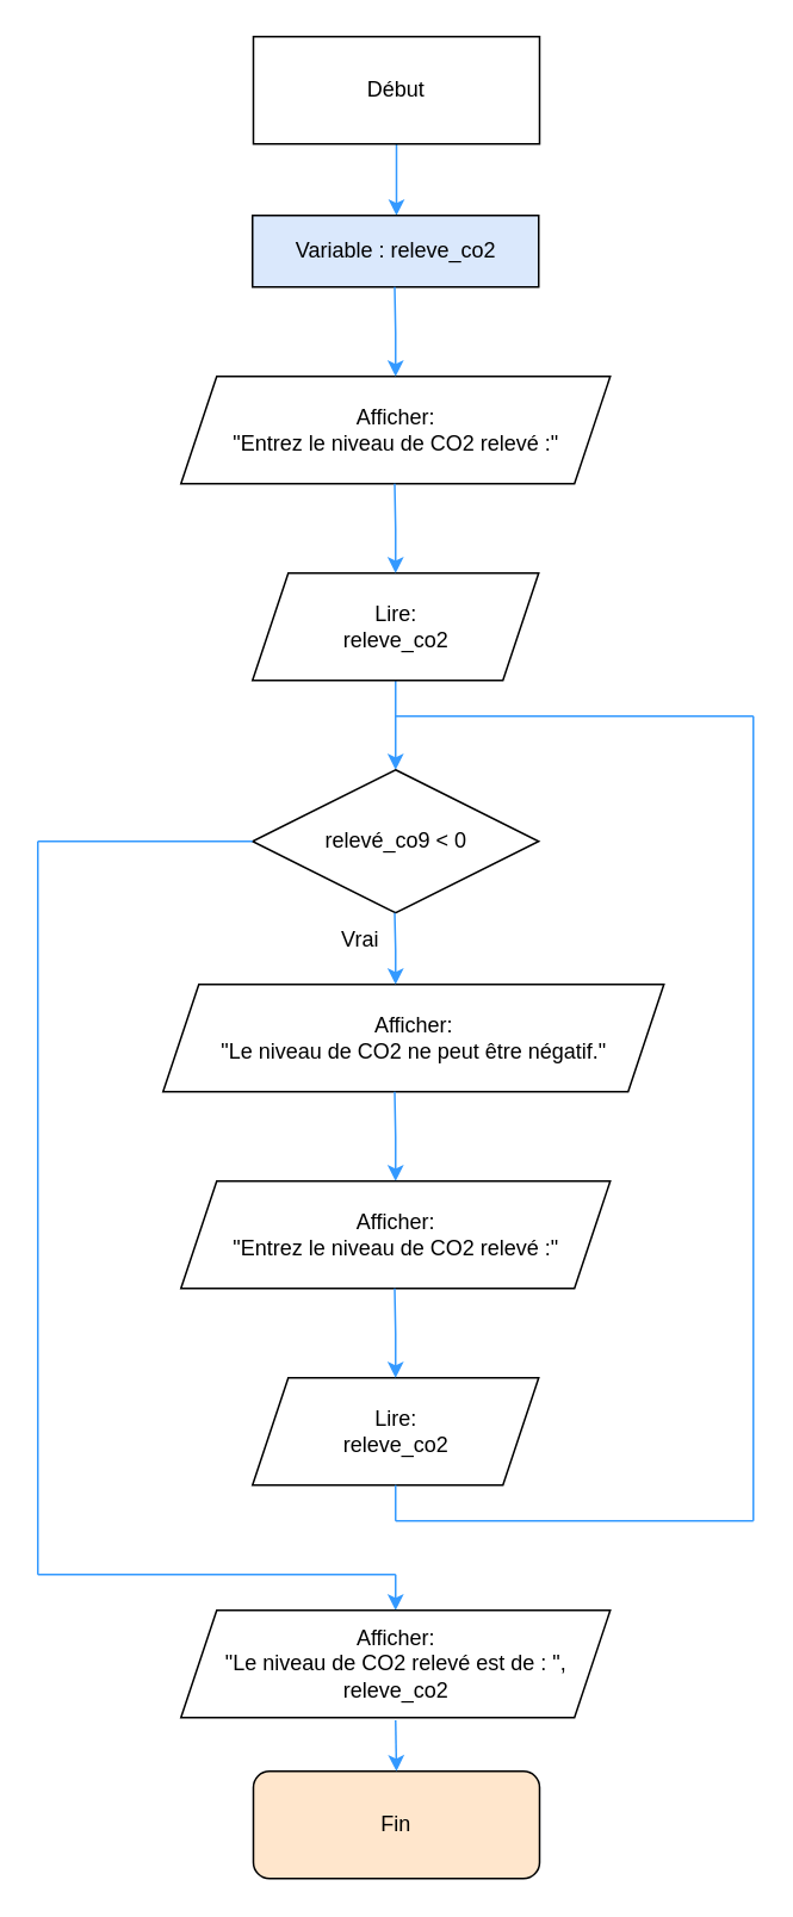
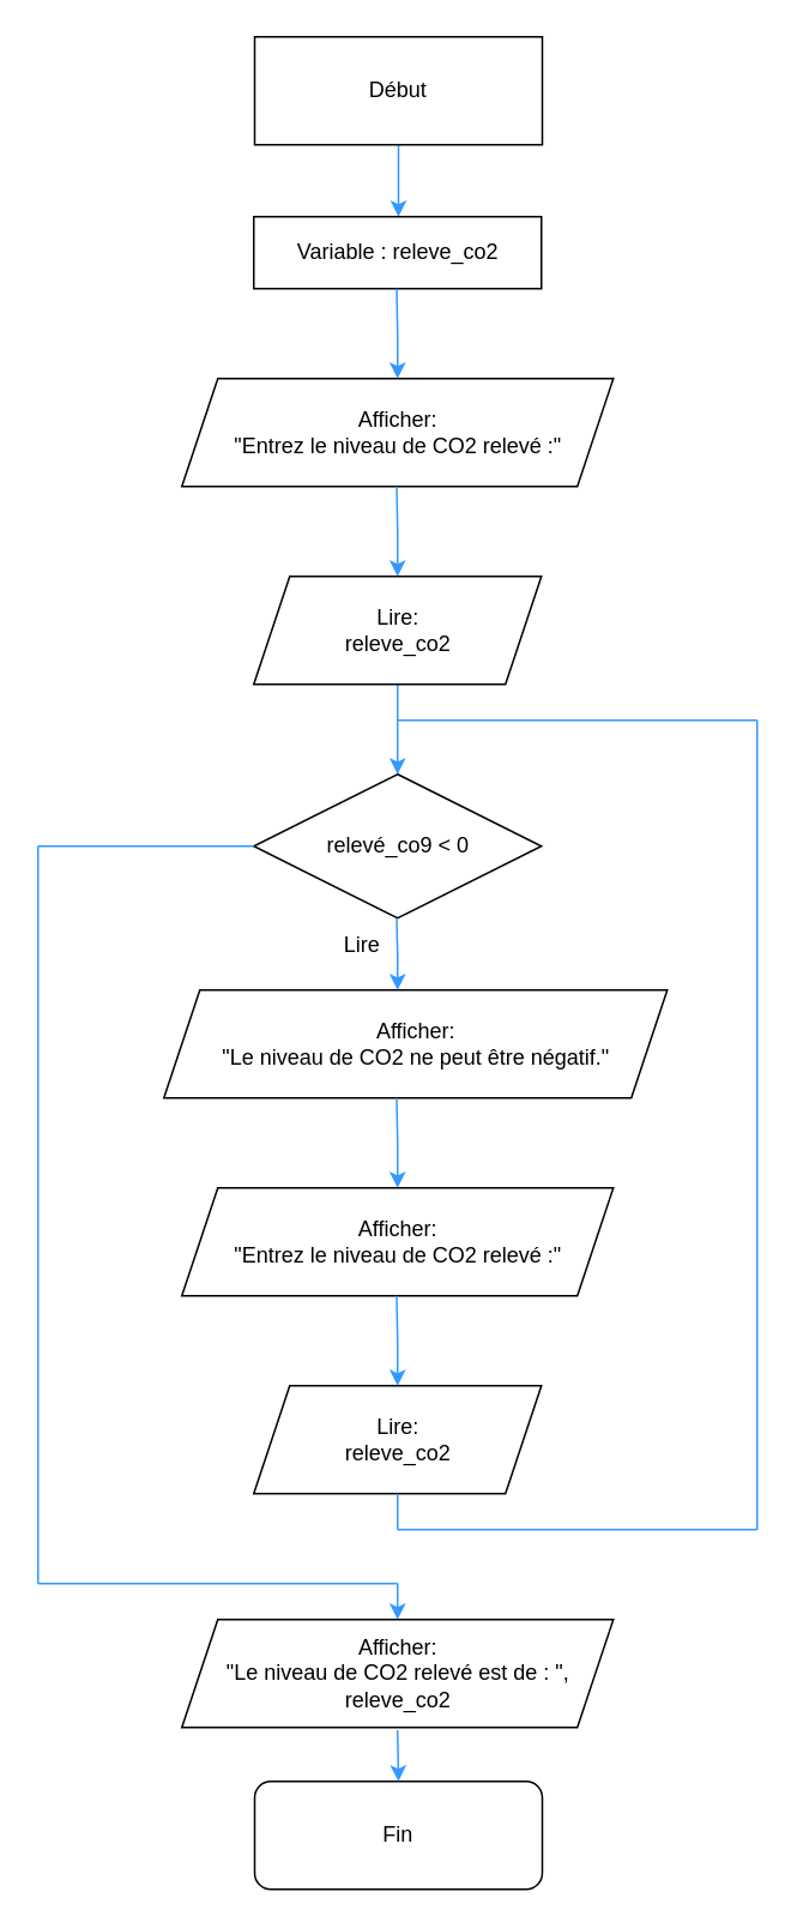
- <mxCell id="4" value="Variable : releve_co2" style="rounded=0;whiteSpace=wrap;html=1;fillColor=#dae8fc;" parent="1" vertex="1"><mxGeometry x="140.5" y="120" width="160" height="40" as="geometry" /></mxCell>
+ <mxCell id="4" value="Variable : releve_co2" style="rounded=0;whiteSpace=wrap;html=1;" parent="1" vertex="1"><mxGeometry x="140.5" y="120" width="160" height="40" as="geometry" /></mxCell>
- <mxCell id="21" value="Vrai" style="text;html=1;align=center;verticalAlign=middle;whiteSpace=wrap;rounded=0;" vertex="1" parent="1"><mxGeometry x="170.5" y="510" width="60" height="30" as="geometry" /></mxCell>
+ <mxCell id="21" value="Lire" style="text;html=1;align=center;verticalAlign=middle;whiteSpace=wrap;rounded=0;" vertex="1" parent="1"><mxGeometry x="170.5" y="510" width="60" height="30" as="geometry" /></mxCell>
- <mxCell id="27" value="Fin" style="rounded=1;whiteSpace=wrap;html=1;fillColor=#ffe6cc;" vertex="1" parent="1"><mxGeometry x="141" y="990" width="160" height="60" as="geometry" /></mxCell>
+ <mxCell id="27" value="Fin" style="rounded=1;whiteSpace=wrap;html=1;" vertex="1" parent="1"><mxGeometry x="141" y="990" width="160" height="60" as="geometry" /></mxCell>
